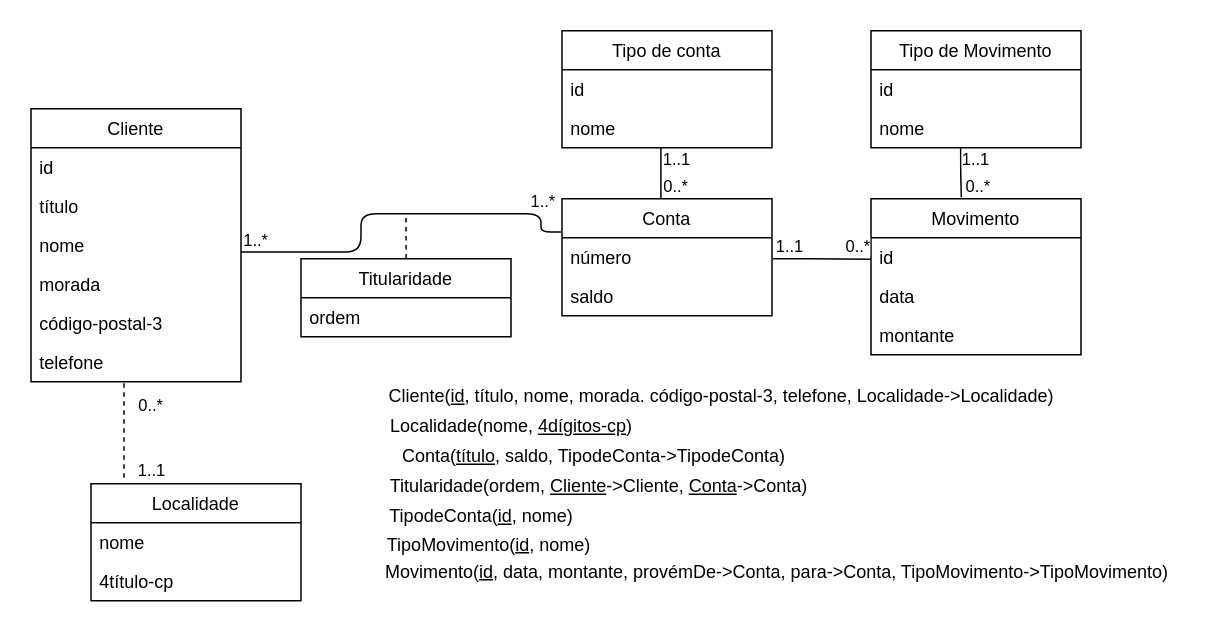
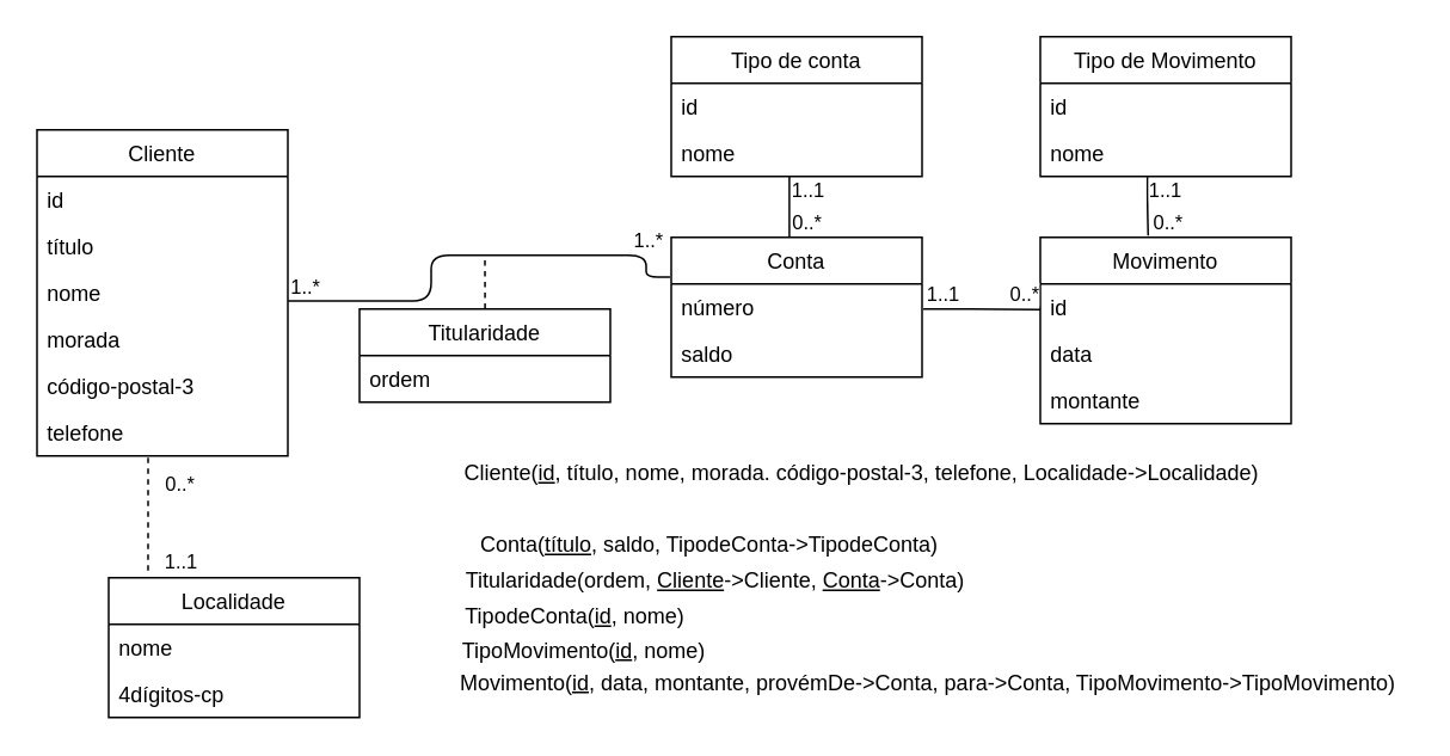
- <mxCell id="44" value="Localidade(nome, &lt;u&gt;4dígitos-cp&lt;/u&gt;)" style="text;html=1;align=center;verticalAlign=middle;resizable=0;points=[];autosize=1;" vertex="1" parent="1"><mxGeometry x="250" y="274" width="180" height="20" as="geometry" /></mxCell>
- <mxCell id="36" value="4título-cp" style="text;strokeColor=none;fillColor=none;align=left;verticalAlign=top;spacingLeft=4;spacingRight=4;overflow=hidden;rotatable=0;points=[[0,0.5],[1,0.5]];portConstraint=eastwest;" parent="34" vertex="1"><mxGeometry y="52" width="140" height="26" as="geometry" /></mxCell>
+ <mxCell id="36" value="4dígitos-cp" style="text;strokeColor=none;fillColor=none;align=left;verticalAlign=top;spacingLeft=4;spacingRight=4;overflow=hidden;rotatable=0;points=[[0,0.5],[1,0.5]];portConstraint=eastwest;" parent="34" vertex="1"><mxGeometry y="52" width="140" height="26" as="geometry" /></mxCell>
